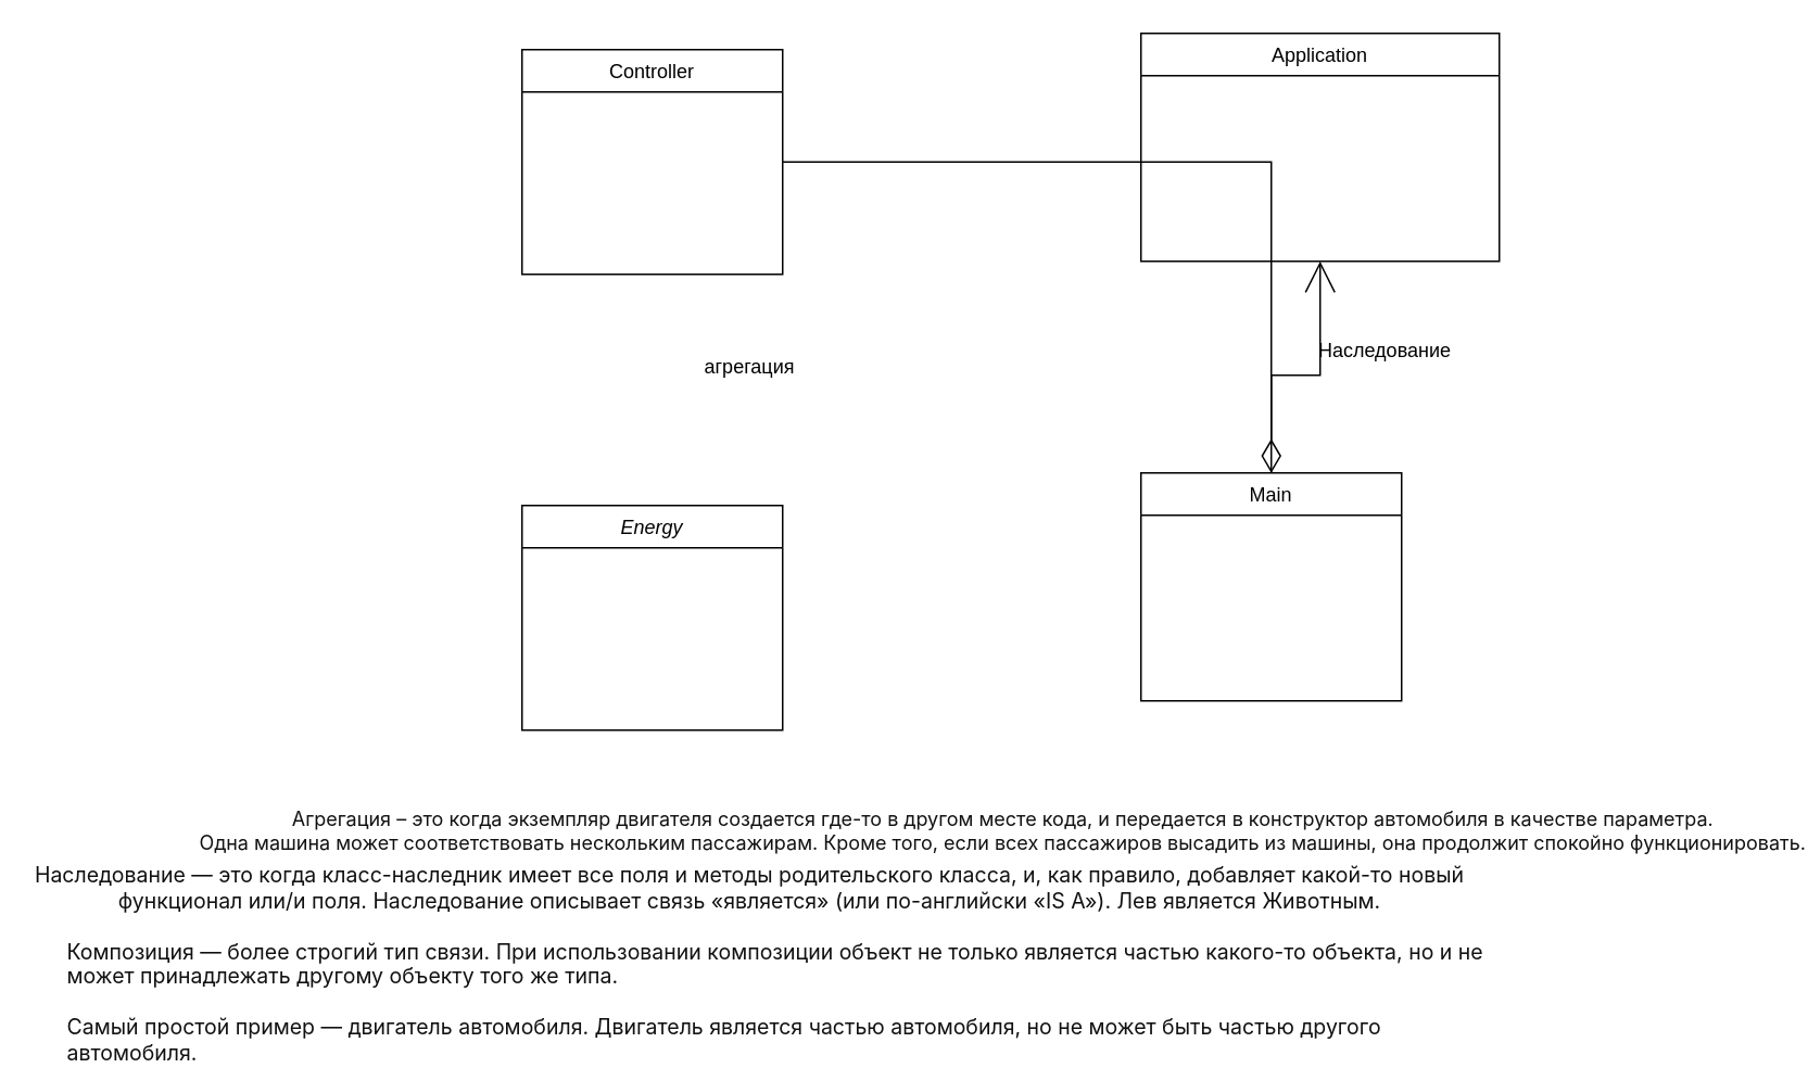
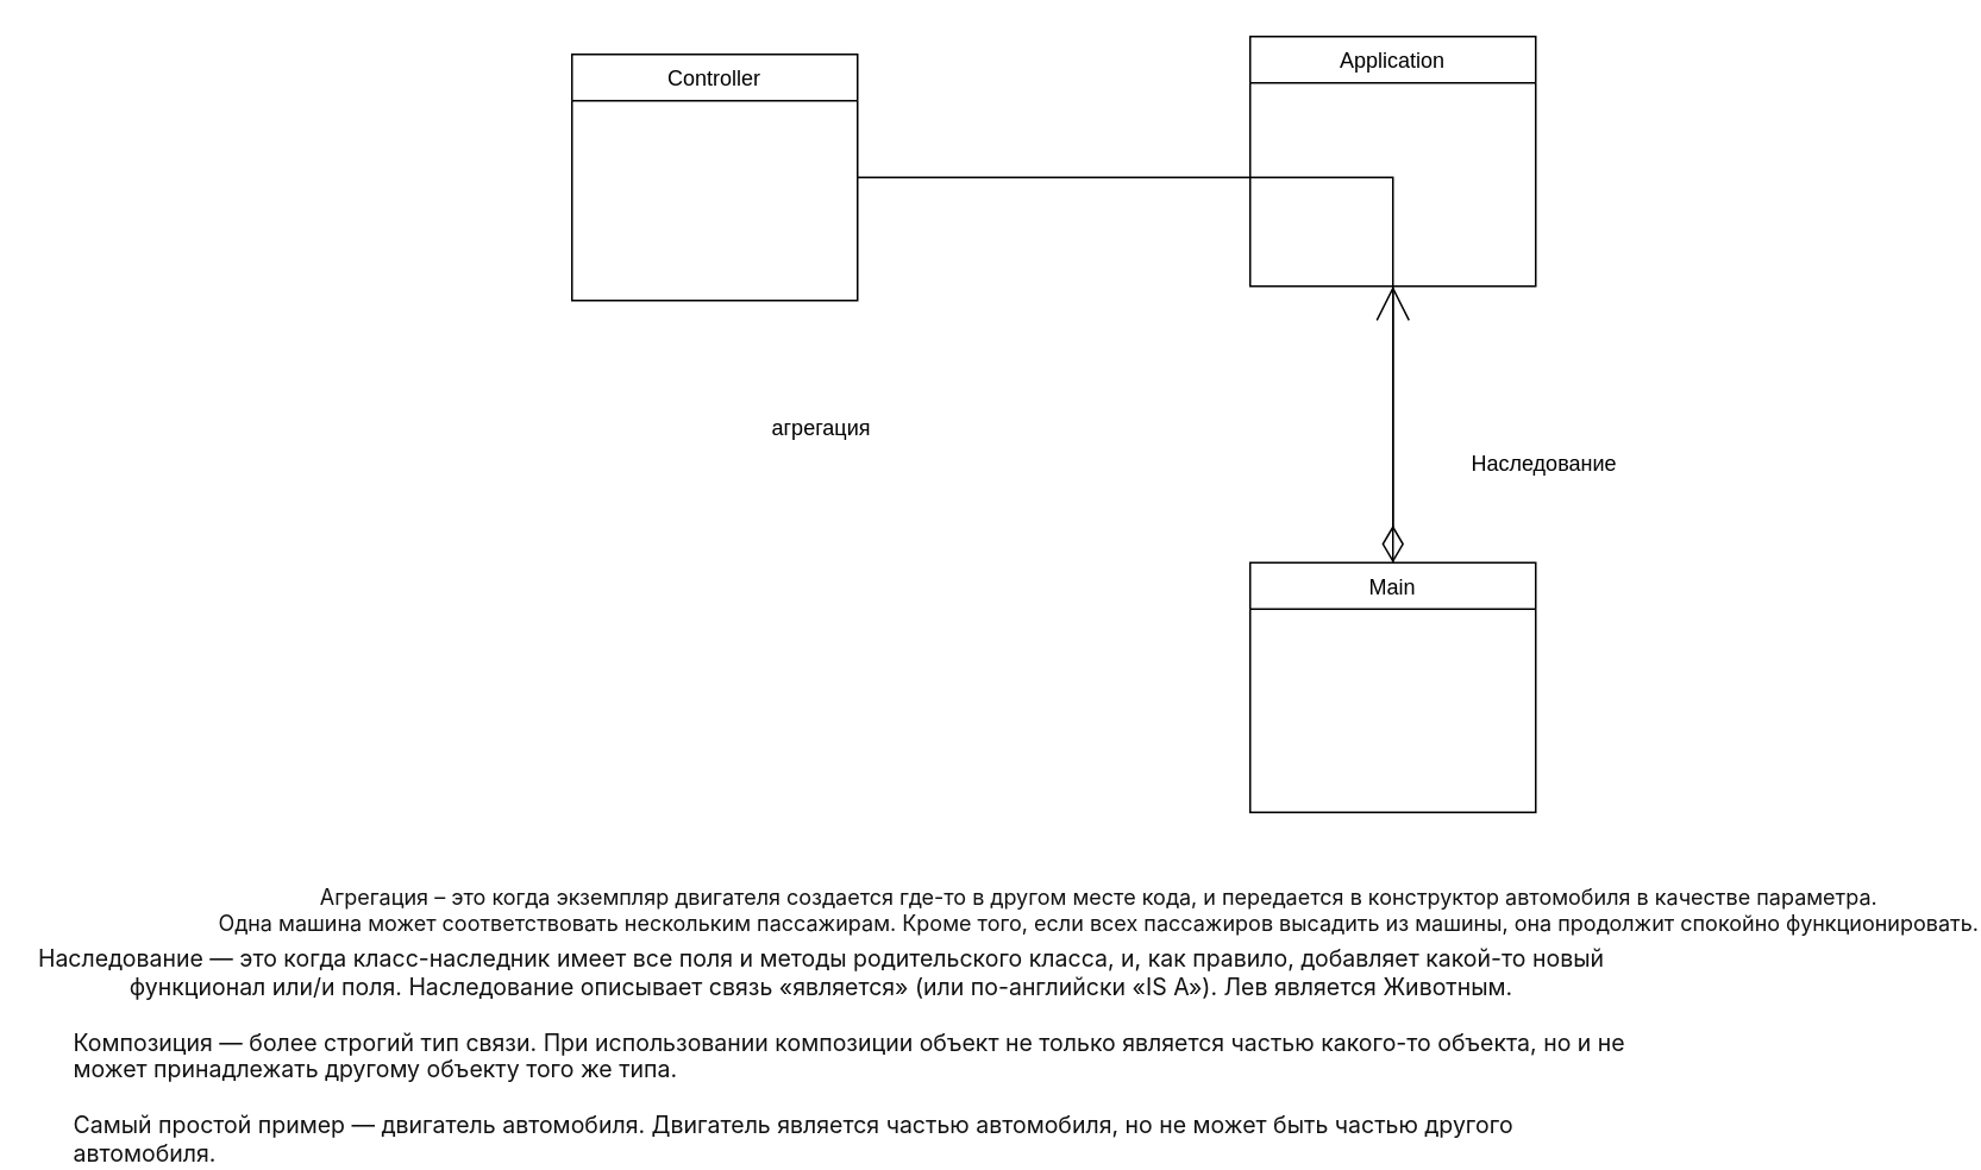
- <mxCell id="8" value="Application" style="swimlane;fontStyle=0;align=center;verticalAlign=top;childLayout=stackLayout;horizontal=1;startSize=26;horizontalStack=0;resizeParent=1;resizeLast=0;collapsible=1;marginBottom=0;rounded=0;shadow=0;strokeWidth=1;" parent="1" vertex="1"><mxGeometry x="700" y="20" width="220" height="140" as="geometry"><mxRectangle x="550" y="140" width="160" height="26" as="alternateBounds" /></mxGeometry></mxCell>
+ <mxCell id="8" value="Application" style="swimlane;fontStyle=0;align=center;verticalAlign=top;childLayout=stackLayout;horizontal=1;startSize=26;horizontalStack=0;resizeParent=1;resizeLast=0;collapsible=1;marginBottom=0;rounded=0;shadow=0;strokeWidth=1;" parent="1" vertex="1"><mxGeometry x="700" y="20" width="160" height="140" as="geometry"><mxRectangle x="550" y="140" width="160" height="26" as="alternateBounds" /></mxGeometry></mxCell>
- <mxCell id="9" value="Наследование" style="text;html=1;strokeColor=none;fillColor=none;align=center;verticalAlign=middle;whiteSpace=wrap;rounded=0;" parent="1" vertex="1"><mxGeometry x="820" y="200" width="60" height="30" as="geometry" /></mxCell>
+ <mxCell id="9" value="Наследование" style="text;html=1;strokeColor=none;fillColor=none;align=center;verticalAlign=middle;whiteSpace=wrap;rounded=0;" parent="1" vertex="1"><mxGeometry x="835" y="245" width="60" height="30" as="geometry" /></mxCell>
- <mxCell id="10" value="агрегация" style="text;html=1;strokeColor=none;fillColor=none;align=center;verticalAlign=middle;whiteSpace=wrap;rounded=0;" parent="1" vertex="1"><mxGeometry x="430" y="210" width="60" height="30" as="geometry" /></mxCell>
+ <mxCell id="10" value="агрегация" style="text;html=1;strokeColor=none;fillColor=none;align=center;verticalAlign=middle;whiteSpace=wrap;rounded=0;" parent="1" vertex="1"><mxGeometry x="430" y="225" width="60" height="30" as="geometry" /></mxCell>
- <mxCell id="6" value="Main" style="swimlane;fontStyle=0;align=center;verticalAlign=top;childLayout=stackLayout;horizontal=1;startSize=26;horizontalStack=0;resizeParent=1;resizeLast=0;collapsible=1;marginBottom=0;rounded=0;shadow=0;strokeWidth=1;" parent="1" vertex="1"><mxGeometry x="700" y="290" width="160" height="140" as="geometry"><mxRectangle x="550" y="140" width="160" height="26" as="alternateBounds" /></mxGeometry></mxCell>
+ <mxCell id="6" value="Main" style="swimlane;fontStyle=0;align=center;verticalAlign=top;childLayout=stackLayout;horizontal=1;startSize=26;horizontalStack=0;resizeParent=1;resizeLast=0;collapsible=1;marginBottom=0;rounded=0;shadow=0;strokeWidth=1;" parent="1" vertex="1"><mxGeometry x="700" y="315" width="160" height="140" as="geometry"><mxRectangle x="550" y="140" width="160" height="26" as="alternateBounds" /></mxGeometry></mxCell>
- <mxCell id="2" value="Energy" style="swimlane;fontStyle=2;align=center;verticalAlign=top;childLayout=stackLayout;horizontal=1;startSize=26;horizontalStack=0;resizeParent=1;resizeLast=0;collapsible=1;marginBottom=0;rounded=0;shadow=0;strokeWidth=1;" parent="1" vertex="1"><mxGeometry x="320" y="310" width="160" height="138" as="geometry"><mxRectangle x="230" y="140" width="160" height="26" as="alternateBounds" /></mxGeometry></mxCell>
